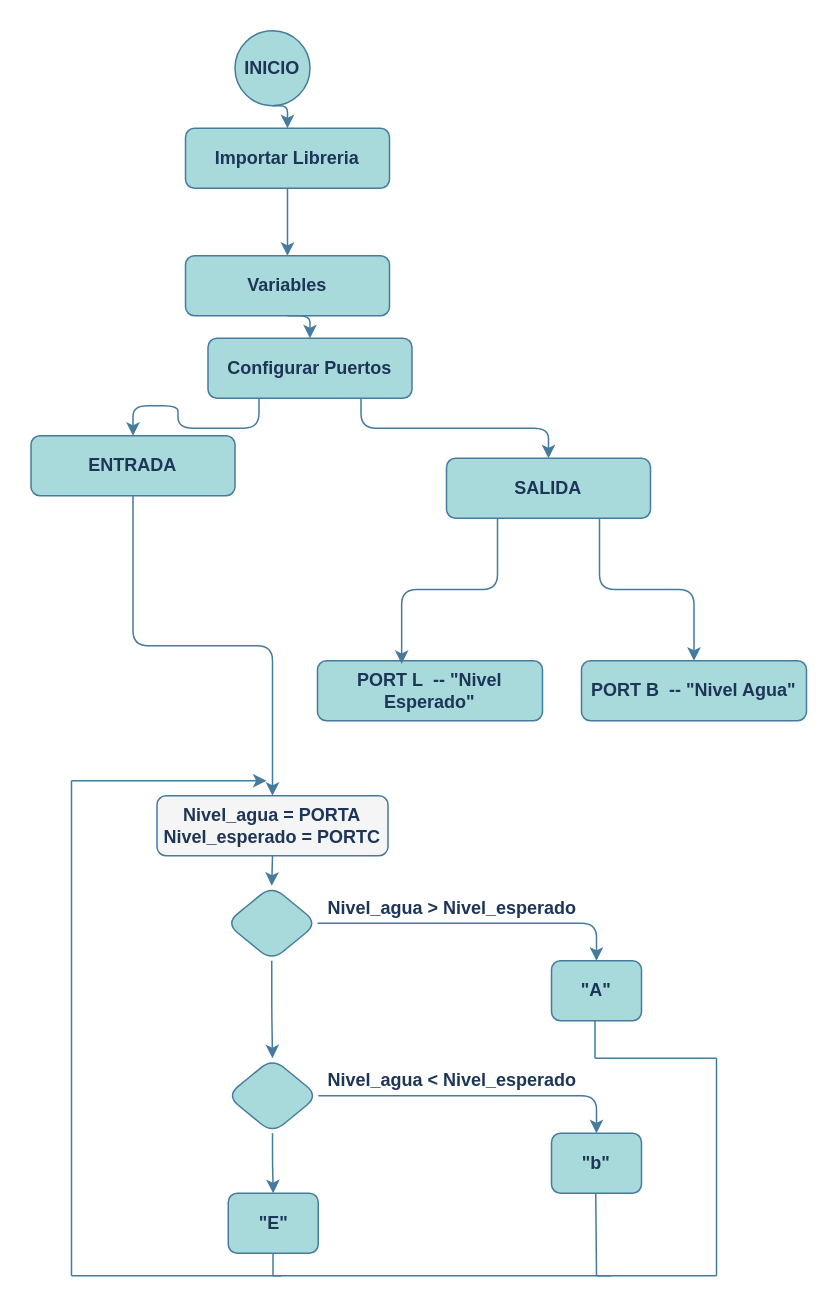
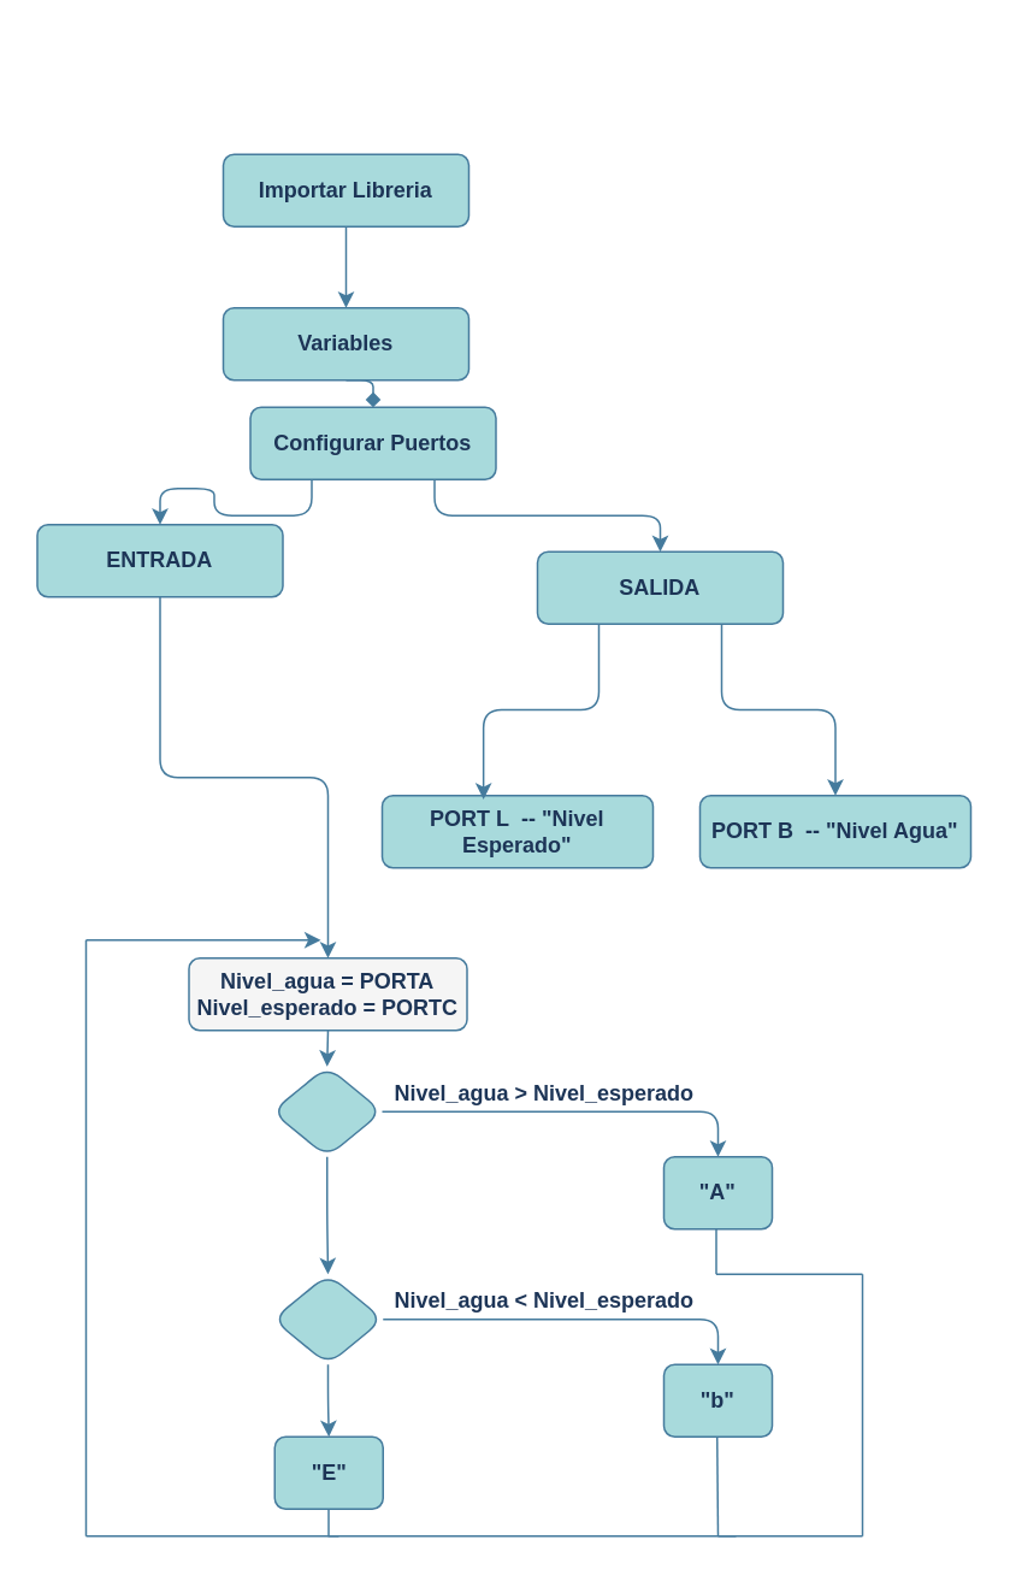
- <mxCell id="3" value="INICIO" style="ellipse;whiteSpace=wrap;html=1;aspect=fixed;fontStyle=1;fillColor=#A8DADC;strokeColor=#457B9D;rounded=1;labelBackgroundColor=none;fontColor=#1D3557;" parent="1" vertex="1"><mxGeometry x="156" y="20" width="50" height="50" as="geometry" /></mxCell>
- <mxCell id="2" style="edgeStyle=orthogonalEdgeStyle;rounded=1;orthogonalLoop=1;jettySize=auto;html=1;exitX=0.5;exitY=1;exitDx=0;exitDy=0;entryX=0.5;entryY=0;entryDx=0;entryDy=0;fillColor=#A8DADC;strokeColor=#457B9D;labelBackgroundColor=none;fontColor=default;" parent="1" source="3" target="5" edge="1"><mxGeometry relative="1" as="geometry" /></mxCell>
- <mxCell id="6" style="edgeStyle=orthogonalEdgeStyle;rounded=1;orthogonalLoop=1;jettySize=auto;html=1;exitX=0.5;exitY=1;exitDx=0;exitDy=0;entryX=0.5;entryY=0;entryDx=0;entryDy=0;fillColor=#A8DADC;strokeColor=#457B9D;labelBackgroundColor=none;fontColor=default;" parent="1" source="7" target="10" edge="1"><mxGeometry relative="1" as="geometry" /></mxCell>
+ <mxCell id="6" style="edgeStyle=orthogonalEdgeStyle;rounded=1;orthogonalLoop=1;jettySize=auto;html=1;exitX=0.5;exitY=1;exitDx=0;exitDy=0;entryX=0.5;entryY=0;entryDx=0;entryDy=0;fillColor=#A8DADC;strokeColor=#457B9D;labelBackgroundColor=none;fontColor=default;endArrow=diamond;" parent="1" source="7" target="10" edge="1"><mxGeometry relative="1" as="geometry" /></mxCell>
